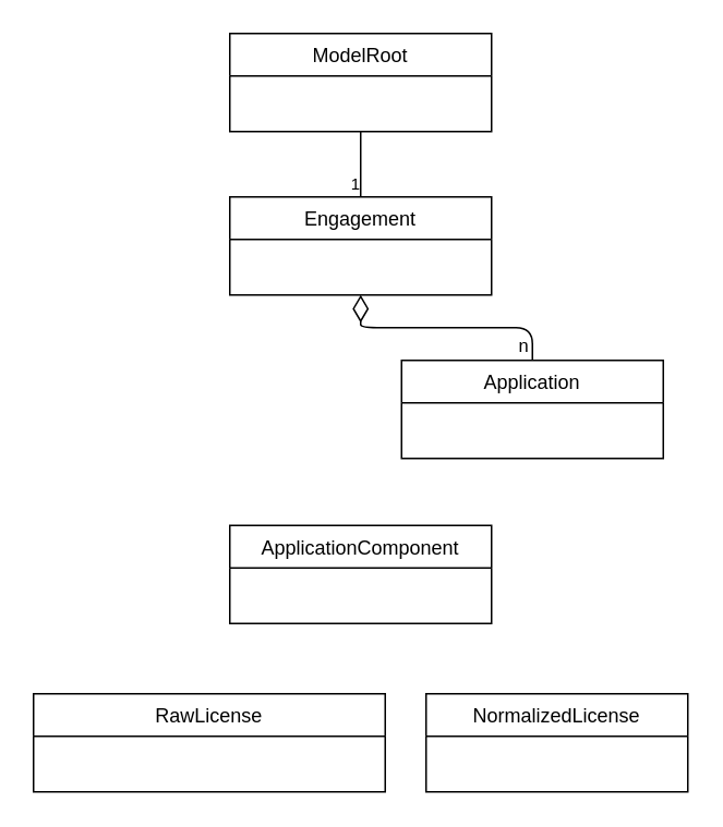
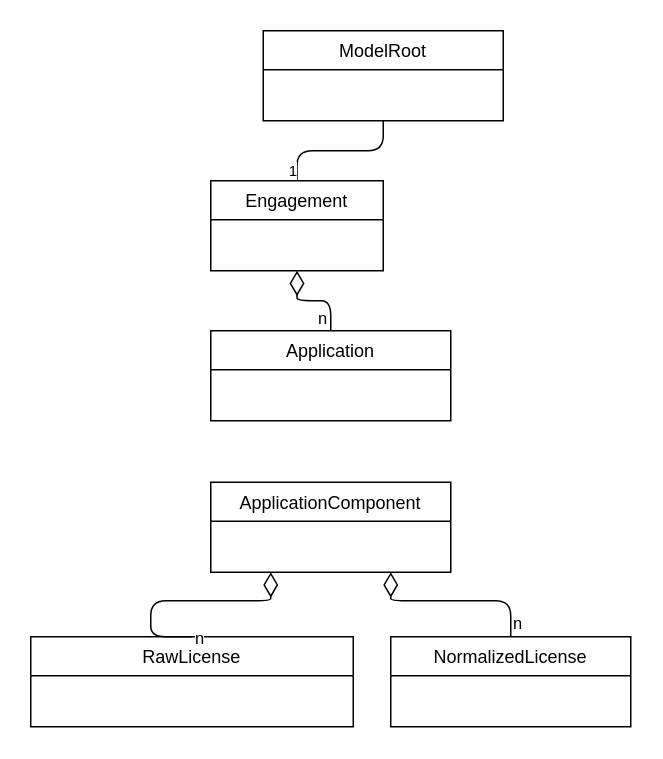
- <mxCell id="10" value="ModelRoot" style="swimlane;fontStyle=0;childLayout=stackLayout;horizontal=1;startSize=26;fillColor=none;horizontalStack=0;resizeParent=1;resizeParentMax=0;resizeLast=0;collapsible=1;marginBottom=0;" vertex="1" parent="1"><mxGeometry x="140" y="20" width="160" height="60" as="geometry"><mxRectangle x="300" y="111" width="100" height="26" as="alternateBounds" /></mxGeometry></mxCell>
+ <mxCell id="10" value="ModelRoot" style="swimlane;fontStyle=0;childLayout=stackLayout;horizontal=1;startSize=26;fillColor=none;horizontalStack=0;resizeParent=1;resizeParentMax=0;resizeLast=0;collapsible=1;marginBottom=0;" vertex="1" parent="1"><mxGeometry x="175" y="20" width="160" height="60" as="geometry"><mxRectangle x="300" y="111" width="100" height="26" as="alternateBounds" /></mxGeometry></mxCell>
- <mxCell id="2" value="Engagement" style="swimlane;fontStyle=0;childLayout=stackLayout;horizontal=1;startSize=26;fillColor=none;horizontalStack=0;resizeParent=1;resizeParentMax=0;resizeLast=0;collapsible=1;marginBottom=0;" parent="1" vertex="1"><mxGeometry x="140" y="120" width="160" height="60" as="geometry"><mxRectangle x="300" y="111" width="100" height="26" as="alternateBounds" /></mxGeometry></mxCell>
+ <mxCell id="2" value="Engagement" style="swimlane;fontStyle=0;childLayout=stackLayout;horizontal=1;startSize=26;fillColor=none;horizontalStack=0;resizeParent=1;resizeParentMax=0;resizeLast=0;collapsible=1;marginBottom=0;" parent="1" vertex="1"><mxGeometry x="140" y="120" width="115" height="60" as="geometry"><mxRectangle x="300" y="111" width="100" height="26" as="alternateBounds" /></mxGeometry></mxCell>
- <mxCell id="7" value="Application" style="swimlane;fontStyle=0;childLayout=stackLayout;horizontal=1;startSize=26;fillColor=none;horizontalStack=0;resizeParent=1;resizeParentMax=0;resizeLast=0;collapsible=1;marginBottom=0;" parent="1" vertex="1"><mxGeometry x="245" y="220" width="160" height="60" as="geometry"><mxRectangle x="300" y="111" width="100" height="26" as="alternateBounds" /></mxGeometry></mxCell>
+ <mxCell id="7" value="Application" style="swimlane;fontStyle=0;childLayout=stackLayout;horizontal=1;startSize=26;fillColor=none;horizontalStack=0;resizeParent=1;resizeParentMax=0;resizeLast=0;collapsible=1;marginBottom=0;" parent="1" vertex="1"><mxGeometry x="140" y="220" width="160" height="60" as="geometry"><mxRectangle x="300" y="111" width="100" height="26" as="alternateBounds" /></mxGeometry></mxCell>
+ <mxCell id="8" value="n" style="endArrow=none;html=1;endSize=12;startArrow=diamondThin;startSize=14;startFill=0;edgeStyle=orthogonalEdgeStyle;align=left;verticalAlign=bottom;entryX=0.5;entryY=0;entryDx=0;entryDy=0;endFill=0;exitX=0.25;exitY=1;exitDx=0;exitDy=0;" parent="1" source="4" target="3" edge="1"><mxGeometry x="1" y="-10" relative="1" as="geometry"><mxPoint x="110" y="341" as="sourcePoint" /><mxPoint x="230" y="331" as="targetPoint" /><Array as="points"><mxPoint x="180" y="400" /><mxPoint x="100" y="400" /></Array><mxPoint as="offset" /></mxGeometry></mxCell>
+ <mxCell id="9" value="n" style="endArrow=none;html=1;endSize=12;startArrow=diamondThin;startSize=14;startFill=0;edgeStyle=orthogonalEdgeStyle;align=left;verticalAlign=bottom;entryX=0.5;entryY=0;entryDx=0;entryDy=0;endFill=0;exitX=0.75;exitY=1;exitDx=0;exitDy=0;" parent="1" source="4" target="5" edge="1"><mxGeometry x="1" relative="1" as="geometry"><mxPoint x="190" y="391" as="sourcePoint" /><mxPoint x="110" y="451" as="targetPoint" /><Array as="points"><mxPoint x="260" y="400" /><mxPoint x="340" y="400" /></Array><mxPoint as="offset" /></mxGeometry></mxCell>
